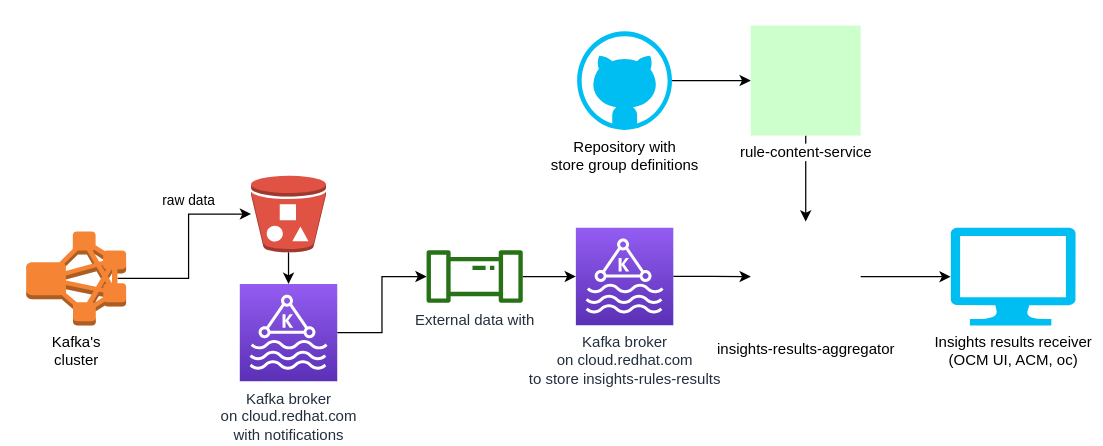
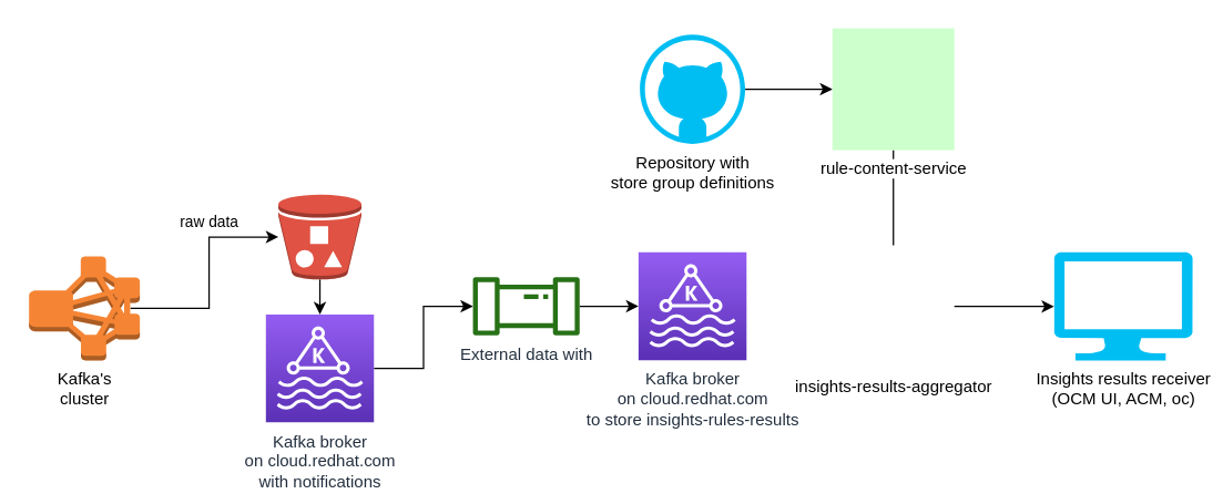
- <mxCell id="15" value="" style="edgeStyle=orthogonalEdgeStyle;rounded=0;jumpStyle=gap;orthogonalLoop=1;jettySize=auto;html=1;" edge="1" parent="1" source="16" target="14"><mxGeometry relative="1" as="geometry" /></mxCell>
+ <mxCell id="15" value="" style="edgeStyle=orthogonalEdgeStyle;rounded=0;jumpStyle=gap;orthogonalLoop=1;jettySize=auto;html=1;endArrow=none;" edge="1" parent="1" source="16" target="14"><mxGeometry relative="1" as="geometry" /></mxCell>
- <mxCell id="4" value="" style="edgeStyle=orthogonalEdgeStyle;rounded=0;orthogonalLoop=1;jettySize=auto;html=1;" edge="1" parent="1" source="5" target="14"><mxGeometry relative="1" as="geometry" /></mxCell>
